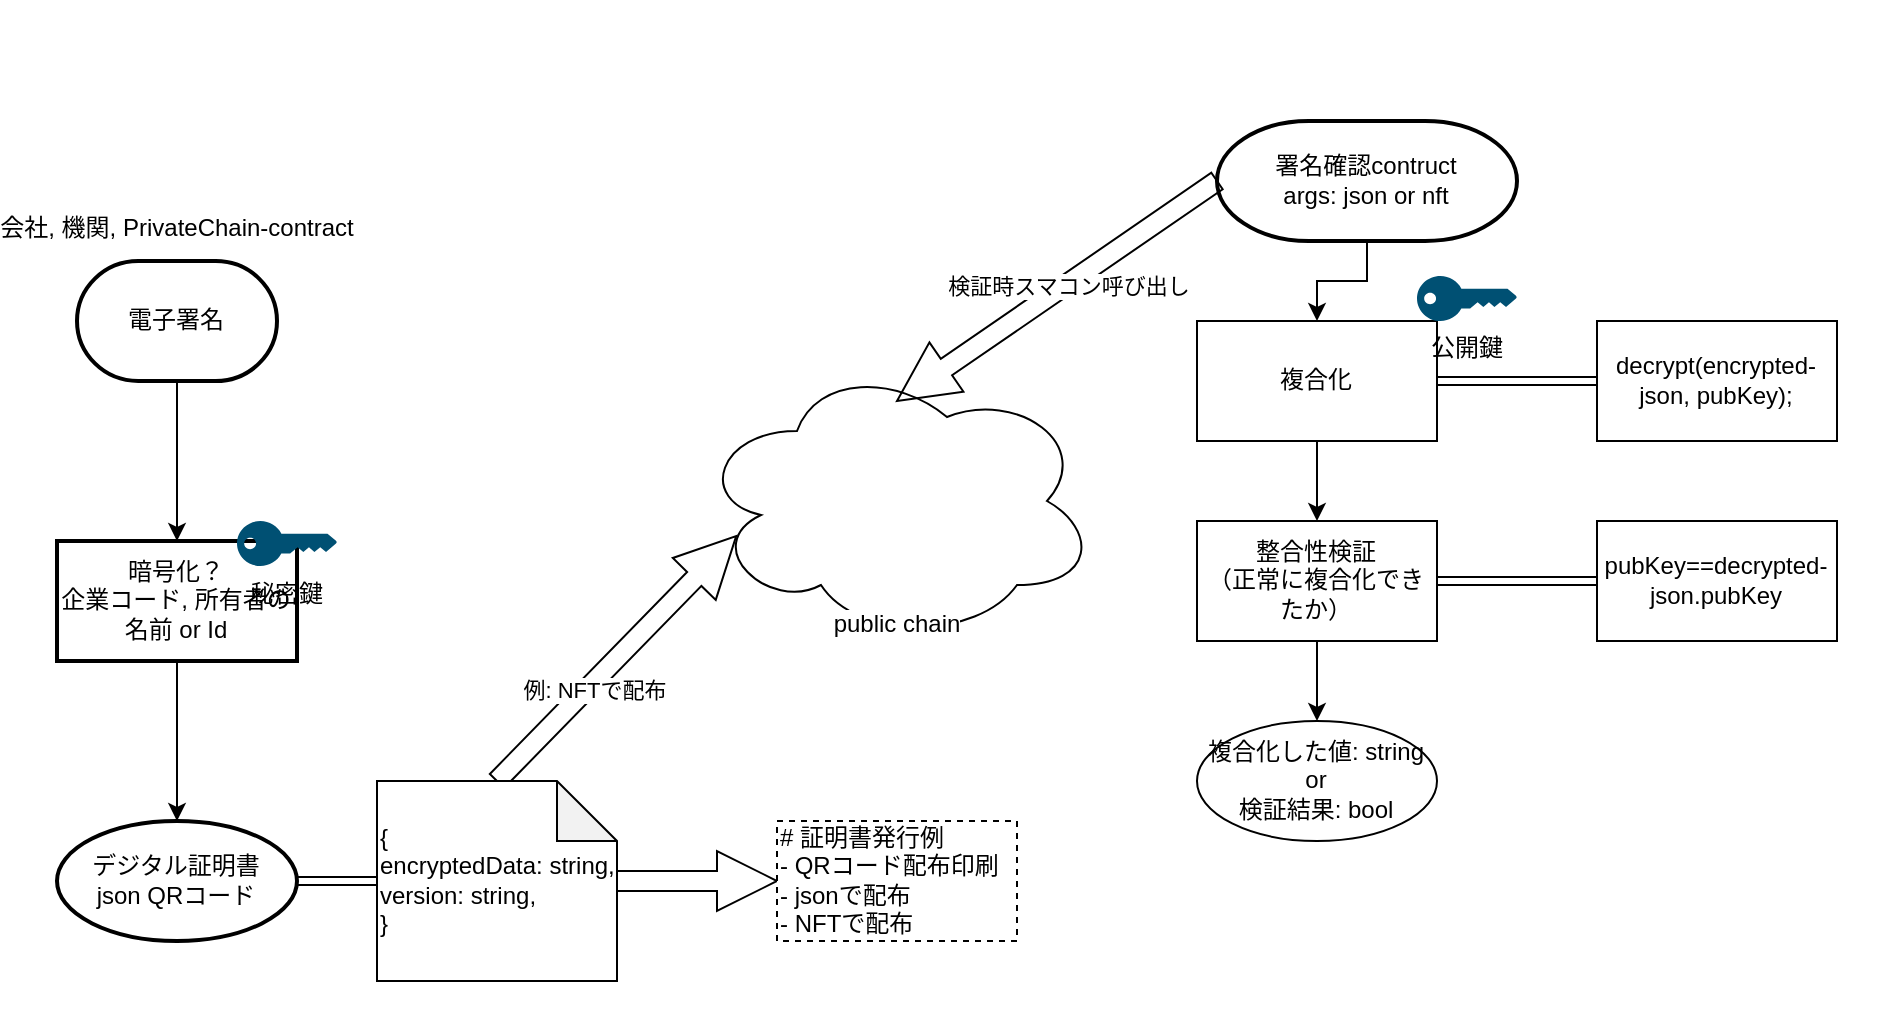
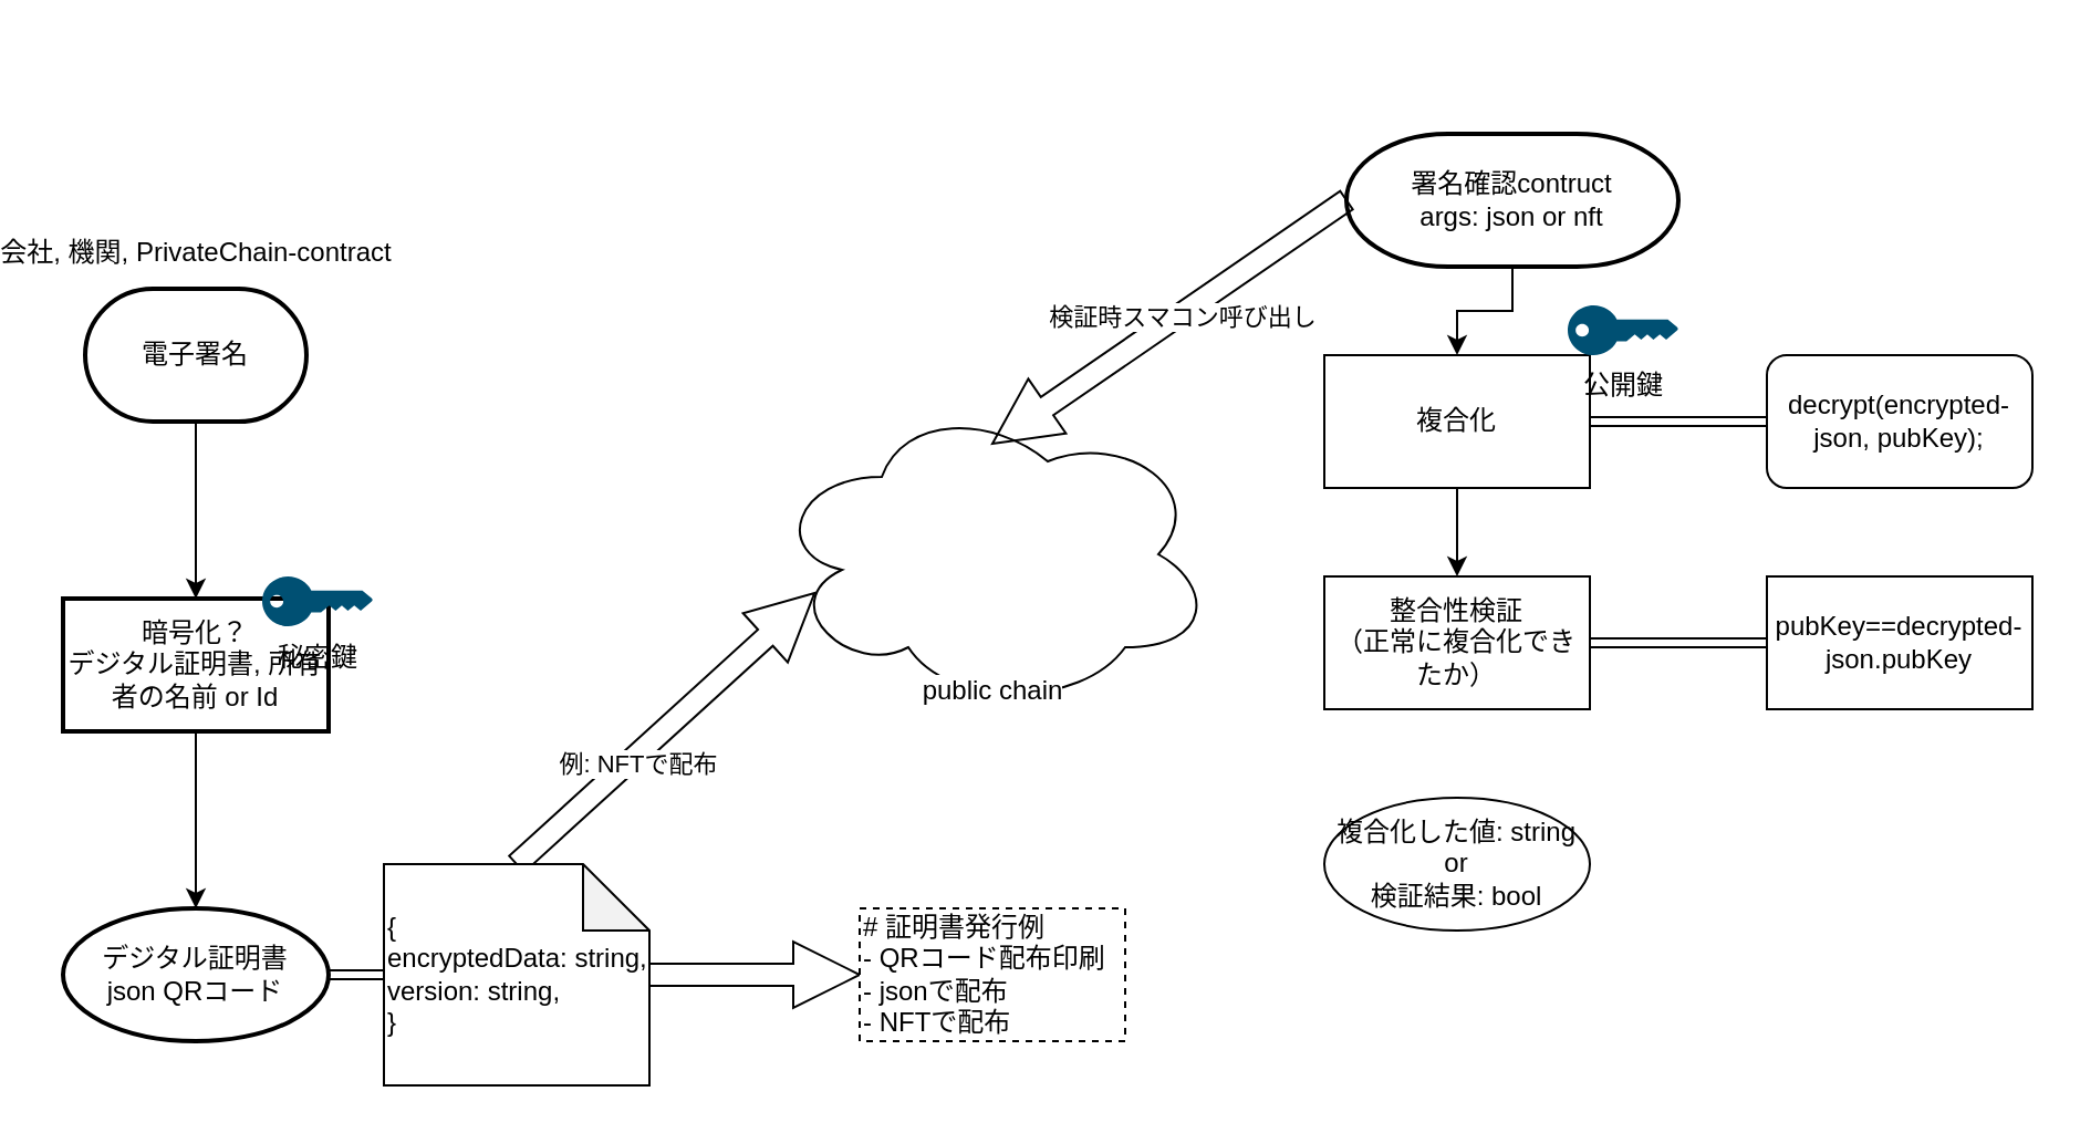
- <mxCell id="14" value="decrypt(encrypted-json, pubKey);" style="whiteSpace=wrap;html=1;rounded=0;" parent="1" vertex="1"><mxGeometry x="790" y="160" width="120" height="60" as="geometry" /></mxCell>
+ <mxCell id="14" value="decrypt(encrypted-json, pubKey);" style="whiteSpace=wrap;html=1;rounded=1;" parent="1" vertex="1"><mxGeometry x="790" y="160" width="120" height="60" as="geometry" /></mxCell>
- <mxCell id="21" value="暗号化？&lt;br&gt;企業コード, 所有者の名前 or Id" style="whiteSpace=wrap;html=1;strokeWidth=2;" vertex="1" parent="1"><mxGeometry x="20" y="270" width="120" height="60" as="geometry" /></mxCell>
+ <mxCell id="21" value="暗号化？&lt;br&gt;デジタル証明書, 所有者の名前 or Id" style="whiteSpace=wrap;html=1;strokeWidth=2;" vertex="1" parent="1"><mxGeometry x="20" y="270" width="120" height="60" as="geometry" /></mxCell>
- <mxCell id="12" value="" style="edgeStyle=orthogonalEdgeStyle;rounded=0;orthogonalLoop=1;jettySize=auto;html=1;" parent="1" source="13" target="16" edge="1"><mxGeometry relative="1" as="geometry" /></mxCell>
- <mxCell id="28" value="{&lt;br&gt;encryptedData: string,&lt;br&gt;version: string,&lt;br&gt;}" style="shape=note;whiteSpace=wrap;html=1;backgroundOutline=1;darkOpacity=0.05;align=left;" vertex="1" parent="1"><mxGeometry x="180" y="390" width="120" height="100" as="geometry" /></mxCell>
+ <mxCell id="28" value="{&lt;br&gt;encryptedData: string,&lt;br&gt;version: string,&lt;br&gt;}" style="shape=note;whiteSpace=wrap;html=1;backgroundOutline=1;darkOpacity=0.05;align=left;" vertex="1" parent="1"><mxGeometry x="165" y="390" width="120" height="100" as="geometry" /></mxCell>
